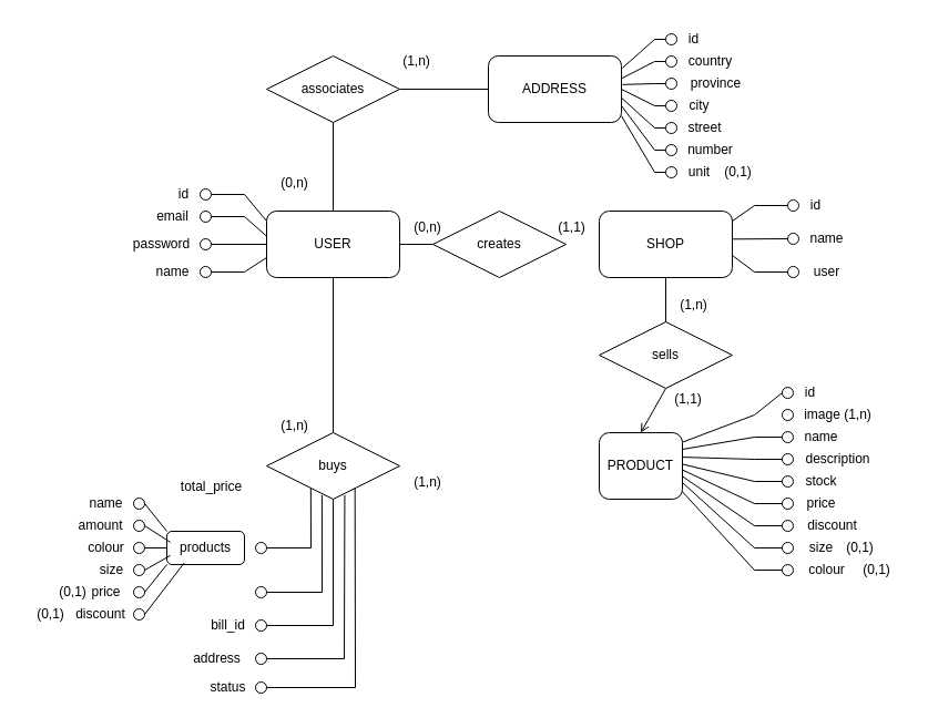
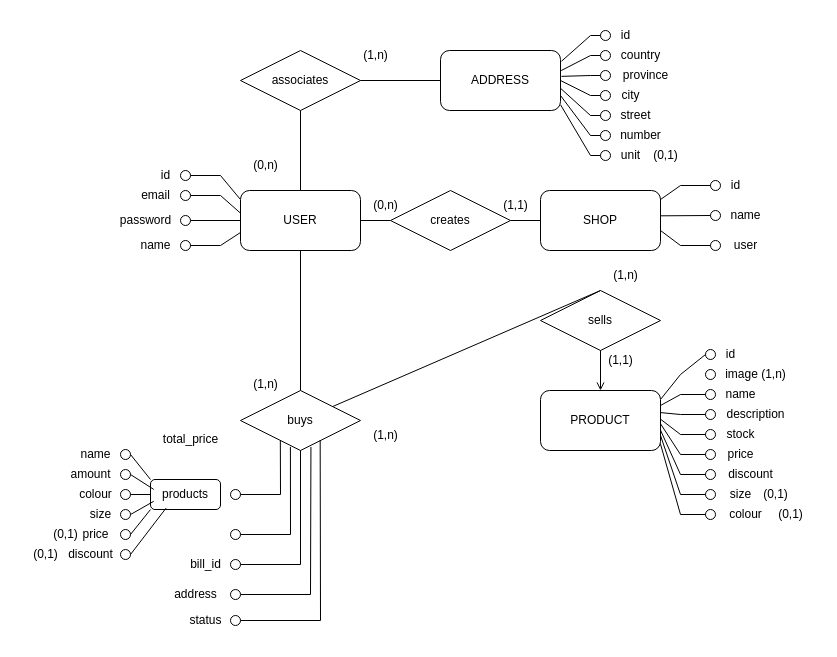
+ <mxCell id="28" value="" style="endArrow=none;html=1;rounded=0;exitX=1;exitY=0.5;exitDx=0;exitDy=0;entryX=0;entryY=0.5;entryDx=0;entryDy=0;" edge="1" parent="1" source="26" target="2"><mxGeometry width="50" height="50" relative="1" as="geometry"><mxPoint x="370" y="230" as="sourcePoint" /><mxPoint x="400" y="230" as="targetPoint" /></mxGeometry></mxCell>
- <mxCell id="32" value="" style="endArrow=none;html=1;rounded=0;entryX=0.5;entryY=1;entryDx=0;entryDy=0;exitX=0.5;exitY=0;exitDx=0;exitDy=0;" edge="1" parent="1" source="31" target="2"><mxGeometry width="50" height="50" relative="1" as="geometry"><mxPoint x="390" y="300" as="sourcePoint" /><mxPoint x="440" y="250" as="targetPoint" /></mxGeometry></mxCell>
+ <mxCell id="32" value="" style="endArrow=none;html=1;rounded=0;exitX=0.5;exitY=0;exitDx=0;exitDy=0;" edge="1" parent="1" source="31" target="34"><mxGeometry width="50" height="50" relative="1" as="geometry"><mxPoint x="390" y="300" as="sourcePoint" /><mxPoint x="440" y="250" as="targetPoint" /></mxGeometry></mxCell>
- <mxCell id="3" value="PRODUCT" style="rounded=1;whiteSpace=wrap;html=1;" vertex="1" parent="1"><mxGeometry x="540" y="390" width="75" height="60" as="geometry" /></mxCell>
+ <mxCell id="3" value="PRODUCT" style="rounded=1;whiteSpace=wrap;html=1;" vertex="1" parent="1"><mxGeometry x="540" y="390" width="120" height="60" as="geometry" /></mxCell>
